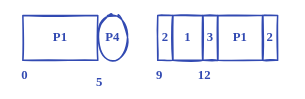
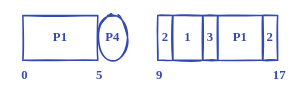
- <mxCell id="11" value="12" style="text;fillColor=none;align=center;verticalAlign=middle;rounded=0;shadow=0;sketch=1;fontFamily=Ink Free;fontSize=17;fontStyle=1;spacingRight=0;fontColor=#324AB2;spacingBottom=5;" vertex="1" parent="1"><mxGeometry x="260" y="90" width="25" height="20" as="geometry" /></mxCell>
+ <mxCell id="8" value="17" style="text;fillColor=none;align=center;verticalAlign=middle;rounded=0;shadow=0;sketch=1;fontFamily=Ink Free;fontSize=17;fontStyle=1;spacingRight=0;fontColor=#324AB2;spacingBottom=5;" vertex="1" parent="1"><mxGeometry x="360" y="90" width="25" height="20" as="geometry" /></mxCell>
- <mxCell id="6" value="5" style="text;fillColor=none;align=center;verticalAlign=middle;rounded=0;shadow=0;sketch=1;fontFamily=Ink Free;fontSize=17;fontStyle=1;spacingRight=0;fontColor=#324AB2;spacingBottom=5;" vertex="1" parent="1"><mxGeometry x="120" y="100" width="25" height="20" as="geometry" /></mxCell>
+ <mxCell id="6" value="5" style="text;fillColor=none;align=center;verticalAlign=middle;rounded=0;shadow=0;sketch=1;fontFamily=Ink Free;fontSize=17;fontStyle=1;spacingRight=0;fontColor=#324AB2;spacingBottom=5;" vertex="1" parent="1"><mxGeometry x="120" y="90" width="25" height="20" as="geometry" /></mxCell>
